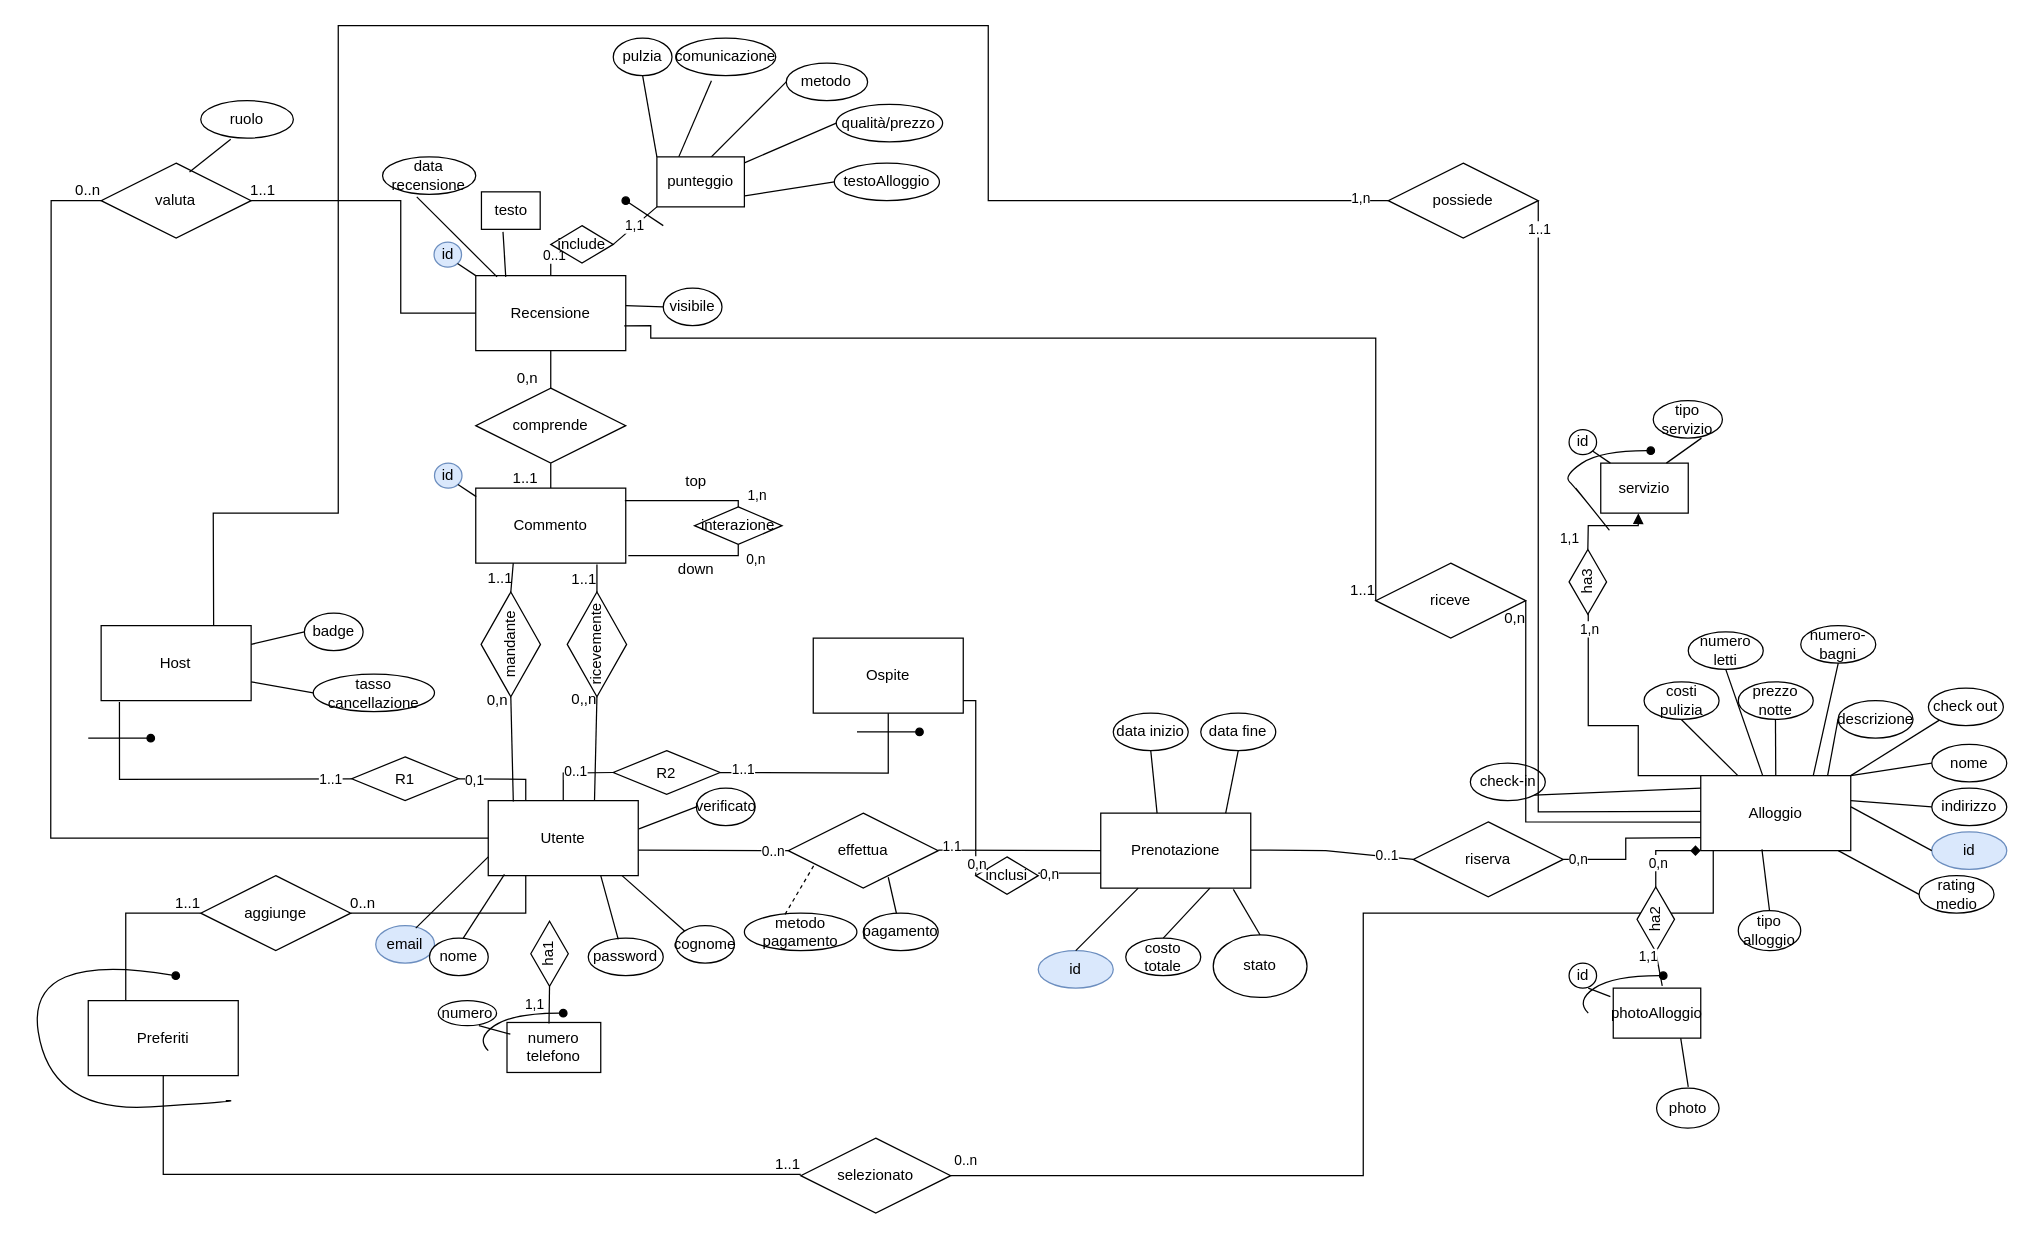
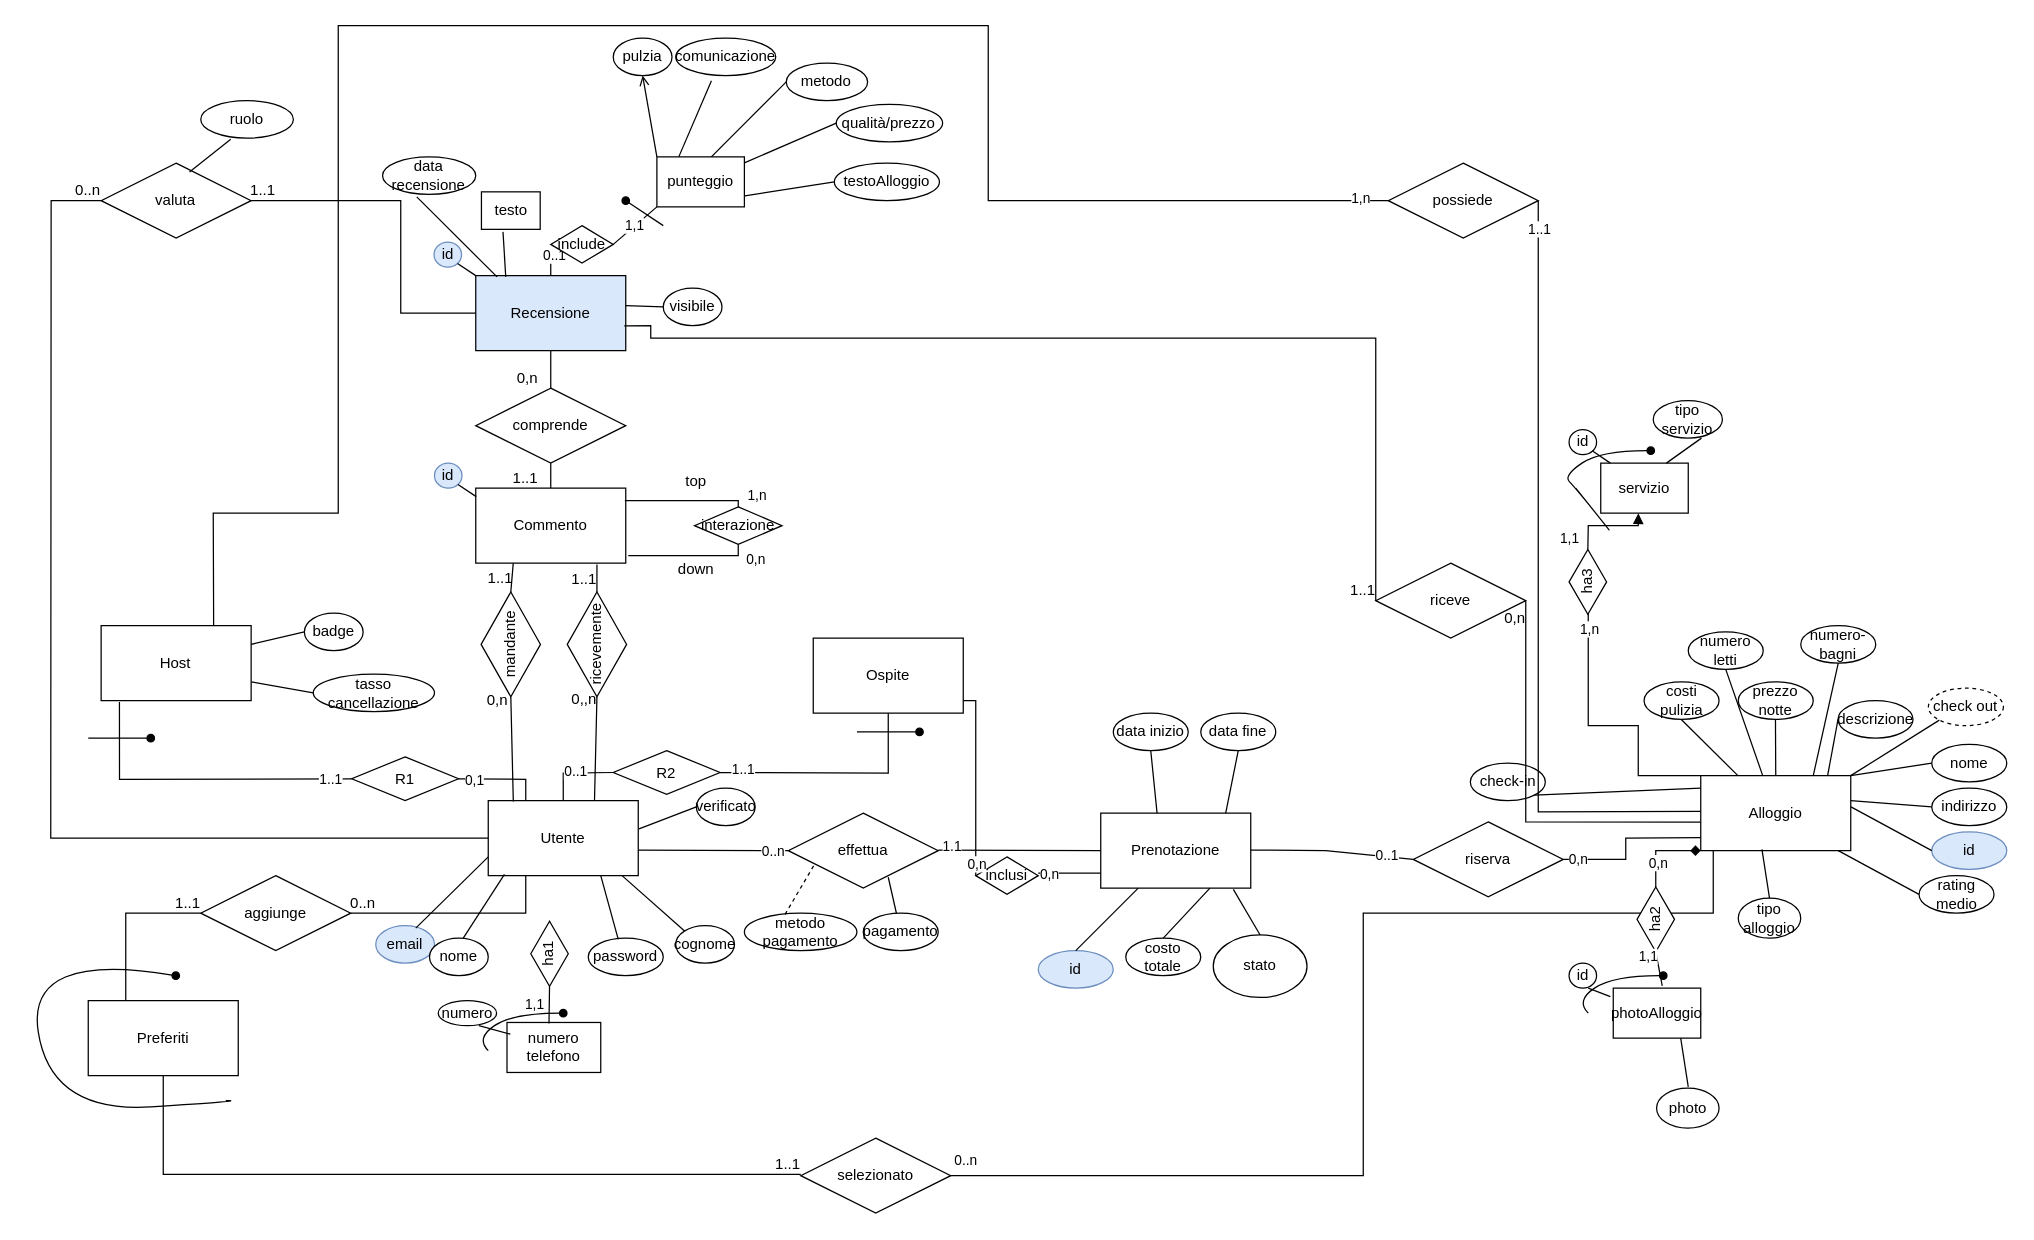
- <mxCell id="120" value="" style="endArrow=none;html=1;rounded=0;entryX=0.5;entryY=1;entryDx=0;entryDy=0;exitX=0;exitY=0;exitDx=0;exitDy=0;" parent="1" source="190" target="121" edge="1"><mxGeometry width="50" height="50" relative="1" as="geometry"><mxPoint x="513.5" y="150" as="sourcePoint" /><mxPoint x="543.5" y="40" as="targetPoint" /></mxGeometry></mxCell>
+ <mxCell id="120" value="" style="endArrow=open;html=1;rounded=0;entryX=0.5;entryY=1;entryDx=0;entryDy=0;exitX=0;exitY=0;exitDx=0;exitDy=0;" parent="1" source="190" target="121" edge="1"><mxGeometry width="50" height="50" relative="1" as="geometry"><mxPoint x="513.5" y="150" as="sourcePoint" /><mxPoint x="543.5" y="40" as="targetPoint" /></mxGeometry></mxCell>
- <mxCell id="8" value="Recensione" style="rounded=0;whiteSpace=wrap;html=1;" parent="1" vertex="1"><mxGeometry x="380" y="220" width="120" height="60" as="geometry" /></mxCell>
+ <mxCell id="8" value="Recensione" style="rounded=0;whiteSpace=wrap;html=1;fillColor=#dae8fc;" parent="1" vertex="1"><mxGeometry x="380" y="220" width="120" height="60" as="geometry" /></mxCell>
- <mxCell id="51" value="check out" style="ellipse;whiteSpace=wrap;html=1;align=center;" parent="1" vertex="1"><mxGeometry x="1542.11" y="550" width="60" height="30" as="geometry" /></mxCell>
+ <mxCell id="51" value="check out" style="ellipse;whiteSpace=wrap;html=1;align=center;dashed=1;" parent="1" vertex="1"><mxGeometry x="1542.11" y="550" width="60" height="30" as="geometry" /></mxCell>
- <mxCell id="106" value="tipo&lt;br&gt;alloggio" style="ellipse;whiteSpace=wrap;html=1;" parent="1" vertex="1"><mxGeometry x="1390" y="728" width="50" height="32" as="geometry" /></mxCell>
+ <mxCell id="106" value="tipo&lt;br&gt;alloggio" style="ellipse;whiteSpace=wrap;html=1;" parent="1" vertex="1"><mxGeometry x="1390" y="718" width="50" height="32" as="geometry" /></mxCell>
